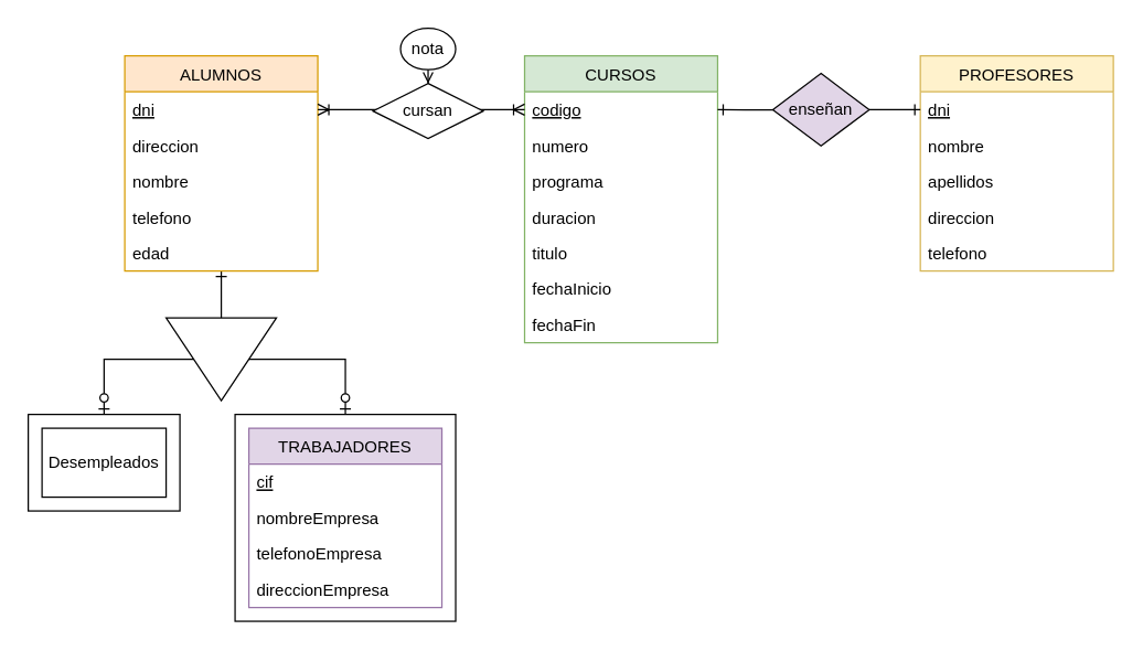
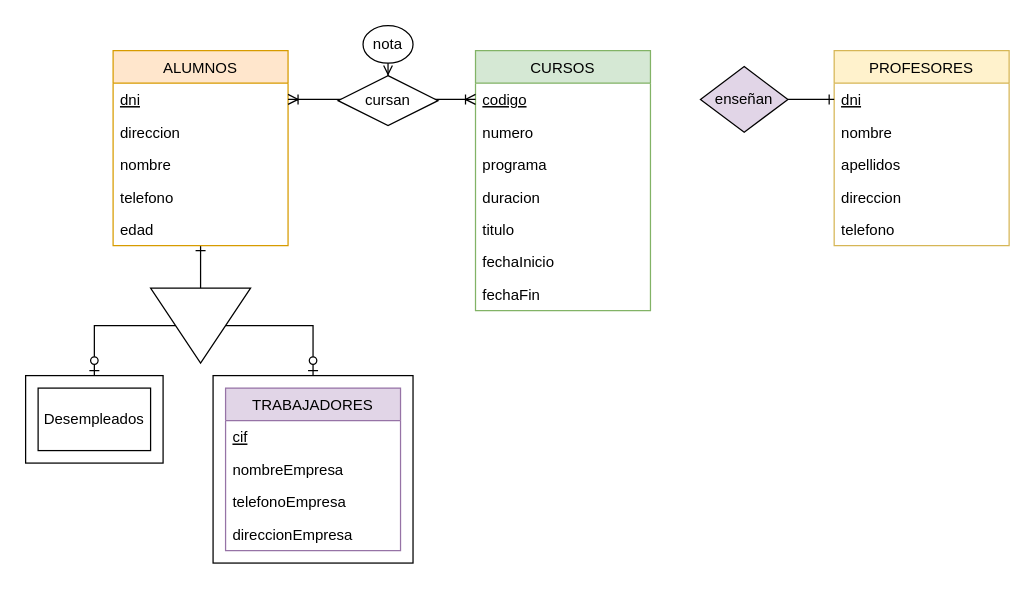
- <mxCell id="34" style="edgeStyle=orthogonalEdgeStyle;rounded=0;orthogonalLoop=1;jettySize=auto;html=1;entryX=1;entryY=0.5;entryDx=0;entryDy=0;endArrow=ERone;endFill=0;startArrow=none;startFill=0;" parent="1" source="39" target="21" edge="1"><mxGeometry relative="1" as="geometry" /></mxCell>
